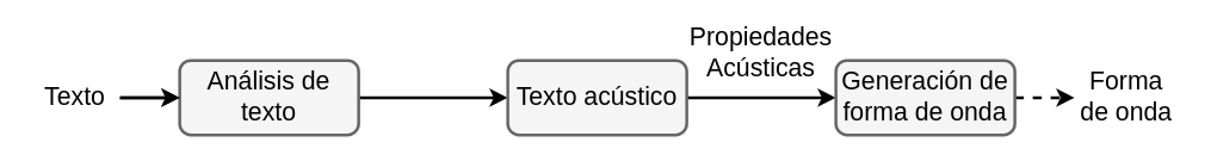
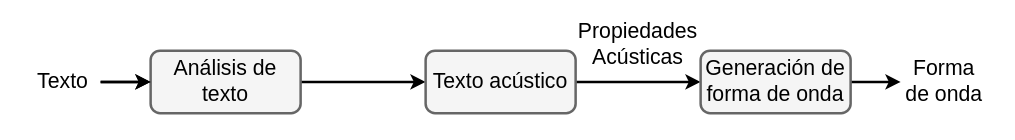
- <mxCell id="9" style="edgeStyle=orthogonalEdgeStyle;rounded=0;orthogonalLoop=1;jettySize=auto;html=1;entryX=0;entryY=0.5;entryDx=0;entryDy=0;fontSize=17;fontColor=#000000;strokeColor=#000000;strokeWidth=2;dashed=1;" edge="1" parent="1" source="10" target="11"><mxGeometry relative="1" as="geometry" /></mxCell>
+ <mxCell id="9" style="edgeStyle=orthogonalEdgeStyle;rounded=0;orthogonalLoop=1;jettySize=auto;html=1;entryX=0;entryY=0.5;entryDx=0;entryDy=0;fontSize=17;fontColor=#000000;strokeColor=#000000;strokeWidth=2;" edge="1" parent="1" source="10" target="11"><mxGeometry relative="1" as="geometry" /></mxCell>
